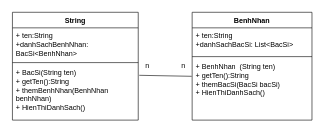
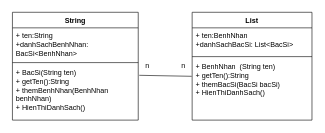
- <mxCell id="6" value="BenhNhan" style="swimlane;fontStyle=1;align=center;verticalAlign=top;childLayout=stackLayout;horizontal=1;startSize=26;horizontalStack=0;resizeParent=1;resizeParentMax=0;resizeLast=0;collapsible=1;marginBottom=0;whiteSpace=wrap;html=1;" vertex="1" parent="1"><mxGeometry x="320" y="20" width="200" height="180" as="geometry" /></mxCell>
+ <mxCell id="6" value="List" style="swimlane;fontStyle=1;align=center;verticalAlign=top;childLayout=stackLayout;horizontal=1;startSize=26;horizontalStack=0;resizeParent=1;resizeParentMax=0;resizeLast=0;collapsible=1;marginBottom=0;whiteSpace=wrap;html=1;" vertex="1" parent="1"><mxGeometry x="320" y="20" width="200" height="180" as="geometry" /></mxCell>
- <mxCell id="7" value="+ ten:String&lt;div&gt;+danhSachBacSi: List&amp;lt;BacSi&amp;gt;&lt;/div&gt;" style="text;strokeColor=none;fillColor=none;align=left;verticalAlign=top;spacingLeft=4;spacingRight=4;overflow=hidden;rotatable=0;points=[[0,0.5],[1,0.5]];portConstraint=eastwest;whiteSpace=wrap;html=1;" vertex="1" parent="6"><mxGeometry y="26" width="200" height="44" as="geometry" /></mxCell>
+ <mxCell id="7" value="+ ten:BenhNhan&lt;div&gt;+danhSachBacSi: List&amp;lt;BacSi&amp;gt;&lt;/div&gt;" style="text;strokeColor=none;fillColor=none;align=left;verticalAlign=top;spacingLeft=4;spacingRight=4;overflow=hidden;rotatable=0;points=[[0,0.5],[1,0.5]];portConstraint=eastwest;whiteSpace=wrap;html=1;" vertex="1" parent="6"><mxGeometry y="26" width="200" height="44" as="geometry" /></mxCell>
